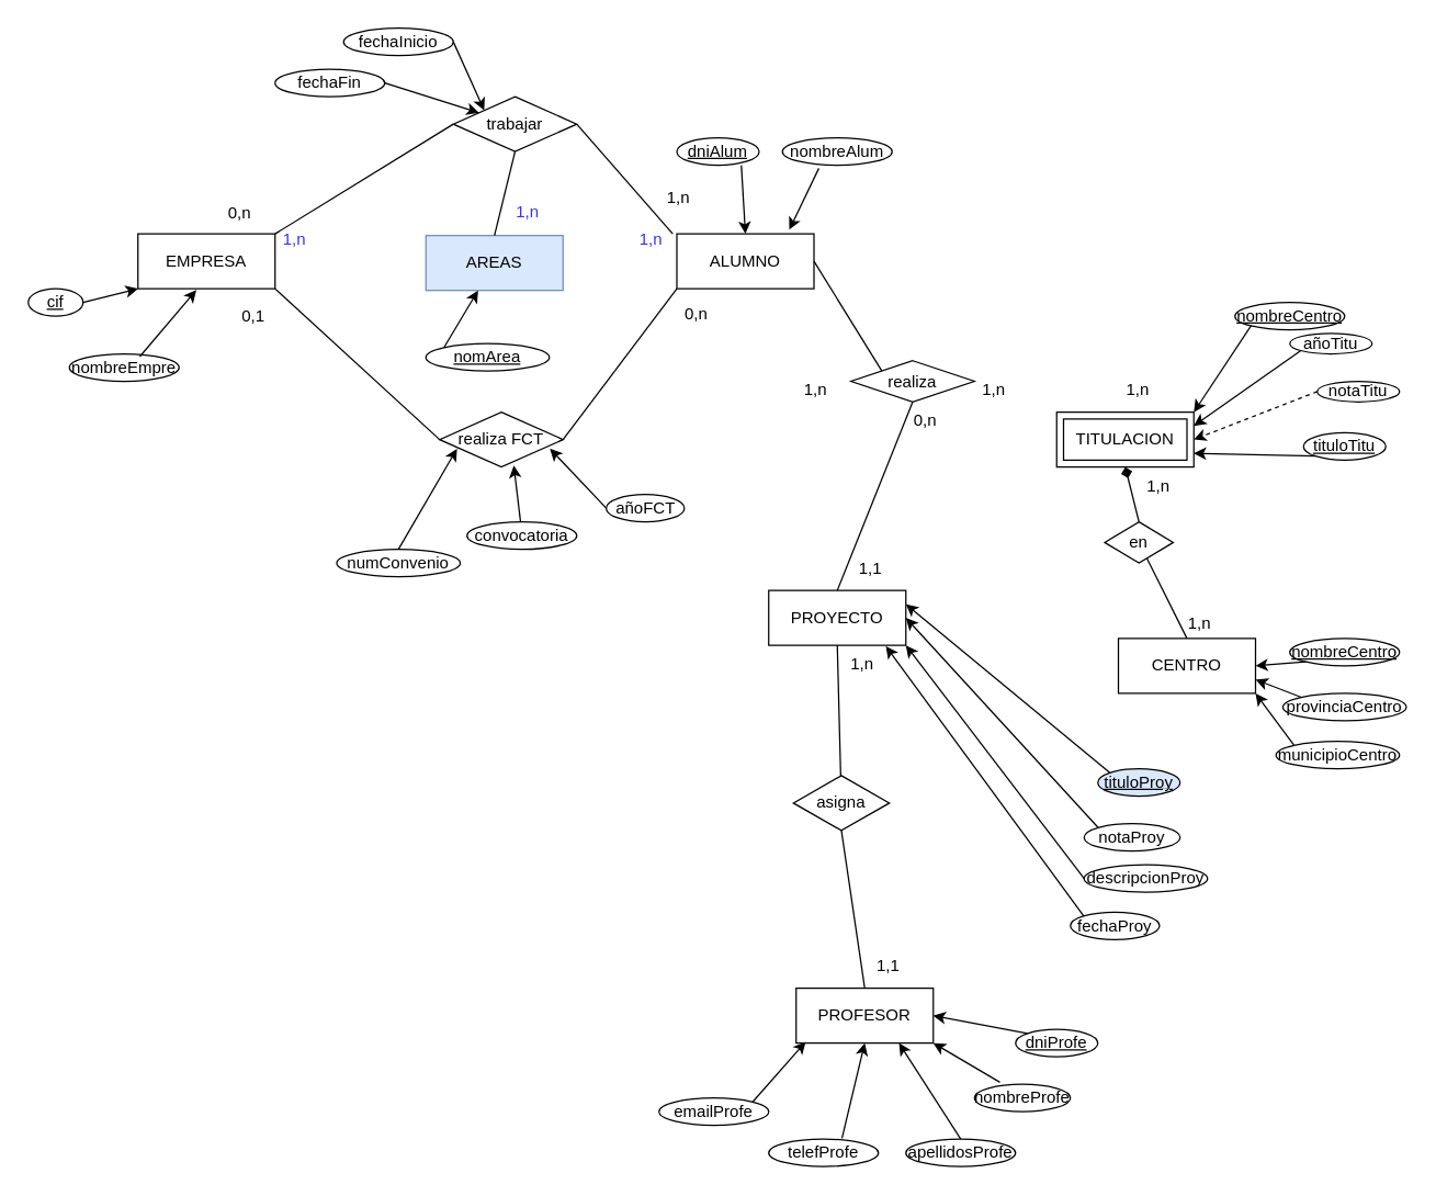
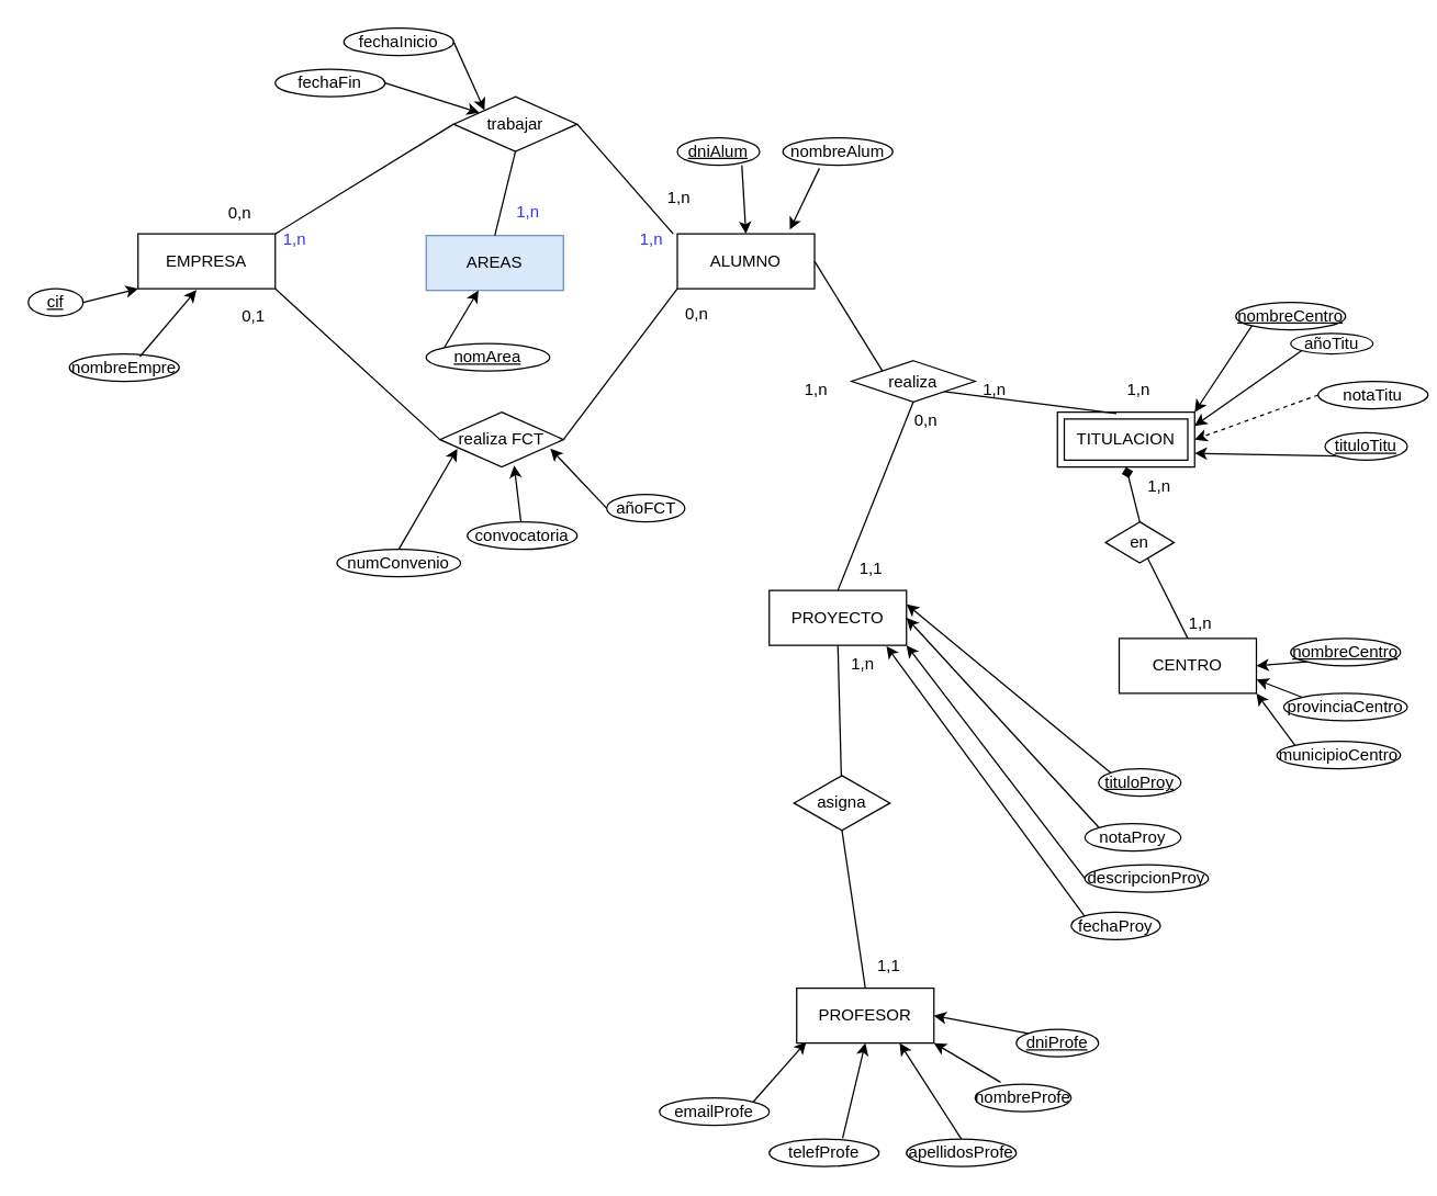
- <mxCell id="45" value="notaTitu" style="ellipse;whiteSpace=wrap;html=1;align=center;" vertex="1" parent="1"><mxGeometry x="960" y="277.5" width="60" height="15" as="geometry" /></mxCell>
+ <mxCell id="45" value="notaTitu" style="ellipse;whiteSpace=wrap;html=1;align=center;" vertex="1" parent="1"><mxGeometry x="960" y="277.5" width="80" height="20" as="geometry" /></mxCell>
+ <mxCell id="50" value="" style="endArrow=none;html=1;rounded=0;entryX=0.43;entryY=0.025;entryDx=0;entryDy=0;entryPerimeter=0;exitX=1;exitY=1;exitDx=0;exitDy=0;" edge="1" parent="1" source="9" target="49"><mxGeometry relative="1" as="geometry"><mxPoint x="747.5" y="222.5" as="sourcePoint" /><mxPoint x="943" y="341" as="targetPoint" /></mxGeometry></mxCell>
- <mxCell id="35" value="tituloTitu" style="ellipse;whiteSpace=wrap;html=1;align=center;fontStyle=4;" vertex="1" parent="1"><mxGeometry x="950" y="315" width="60" height="20" as="geometry" /></mxCell>
+ <mxCell id="35" value="tituloTitu" style="ellipse;whiteSpace=wrap;html=1;align=center;fontStyle=4;" vertex="1" parent="1"><mxGeometry x="965" y="315" width="60" height="20" as="geometry" /></mxCell>
- <mxCell id="52" value="tituloProy" style="ellipse;whiteSpace=wrap;html=1;align=center;fontStyle=4;fillColor=#dae8fc;" vertex="1" parent="1"><mxGeometry x="800" y="560" width="60" height="20" as="geometry" /></mxCell>
+ <mxCell id="52" value="tituloProy" style="ellipse;whiteSpace=wrap;html=1;align=center;fontStyle=4;" vertex="1" parent="1"><mxGeometry x="800" y="560" width="60" height="20" as="geometry" /></mxCell>
